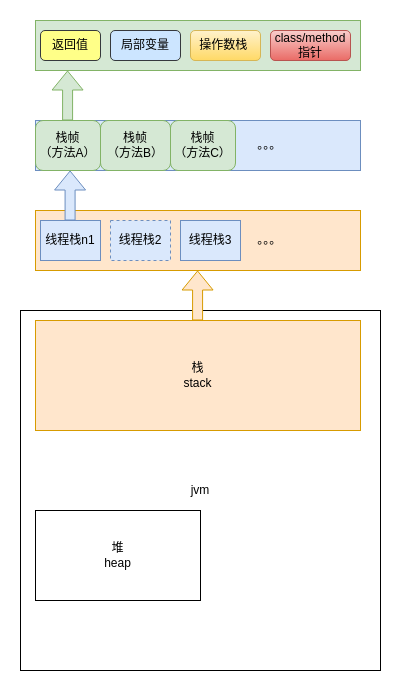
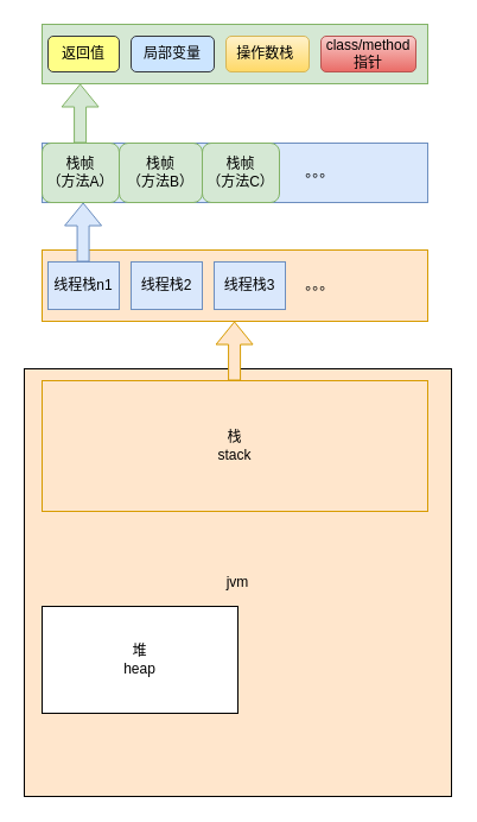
- <mxCell id="8" value="线程栈2" style="rounded=0;whiteSpace=wrap;html=1;fillColor=#dae8fc;strokeColor=#6c8ebf;dashed=1;" vertex="1" parent="1"><mxGeometry x="110" y="220" width="60" height="40" as="geometry" /></mxCell>
+ <mxCell id="8" value="线程栈2" style="rounded=0;whiteSpace=wrap;html=1;fillColor=#dae8fc;strokeColor=#6c8ebf;" vertex="1" parent="1"><mxGeometry x="110" y="220" width="60" height="40" as="geometry" /></mxCell>
- <mxCell id="2" value="jvm" style="whiteSpace=wrap;html=1;aspect=fixed;" vertex="1" parent="1"><mxGeometry x="20" y="310" width="360" height="360" as="geometry" /></mxCell>
+ <mxCell id="2" value="jvm" style="whiteSpace=wrap;html=1;aspect=fixed;fillColor=#ffe6cc;" vertex="1" parent="1"><mxGeometry x="20" y="310" width="360" height="360" as="geometry" /></mxCell>
